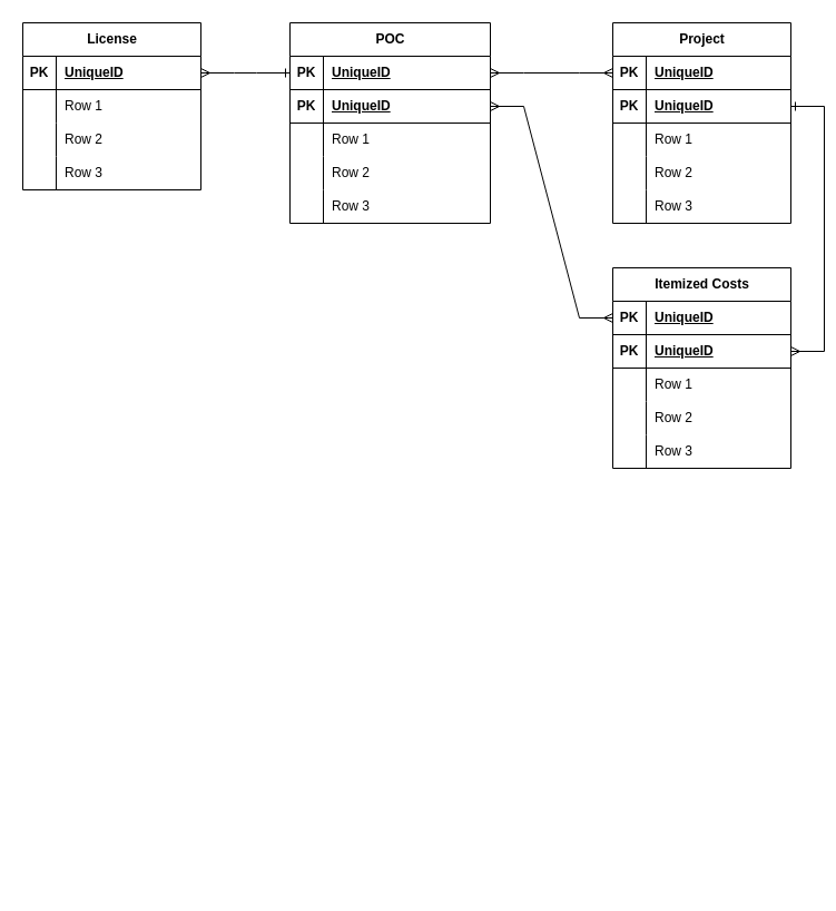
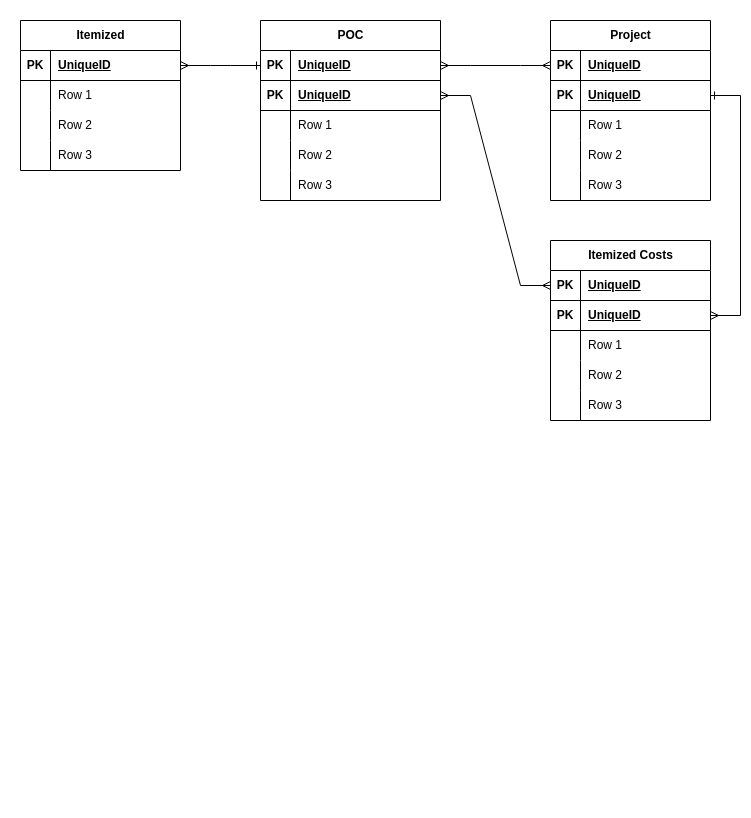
- <mxCell id="19" value="License" style="shape=table;startSize=30;container=1;collapsible=1;childLayout=tableLayout;fixedRows=1;rowLines=0;fontStyle=1;align=center;resizeLast=1;html=1;" parent="1" vertex="1"><mxGeometry x="20" y="20" width="160" height="150" as="geometry" /></mxCell>
+ <mxCell id="19" value="Itemized" style="shape=table;startSize=30;container=1;collapsible=1;childLayout=tableLayout;fixedRows=1;rowLines=0;fontStyle=1;align=center;resizeLast=1;html=1;" parent="1" vertex="1"><mxGeometry x="20" y="20" width="160" height="150" as="geometry" /></mxCell>
